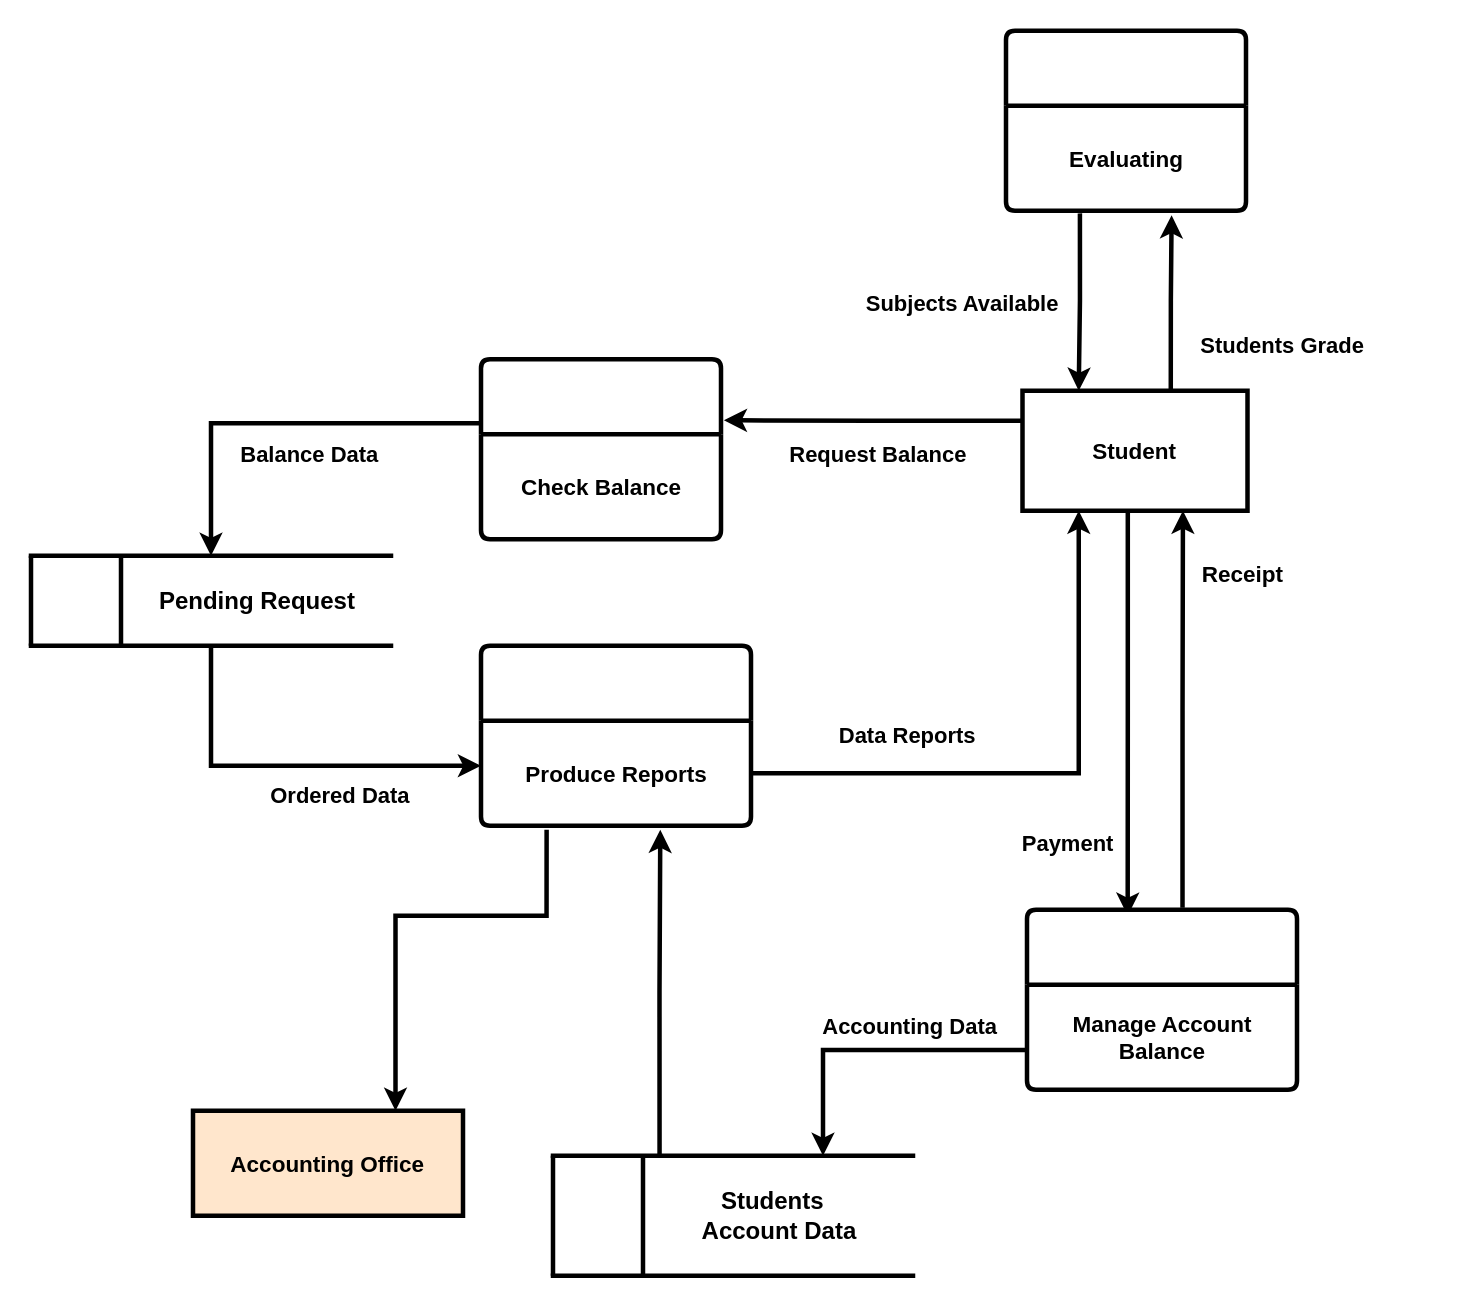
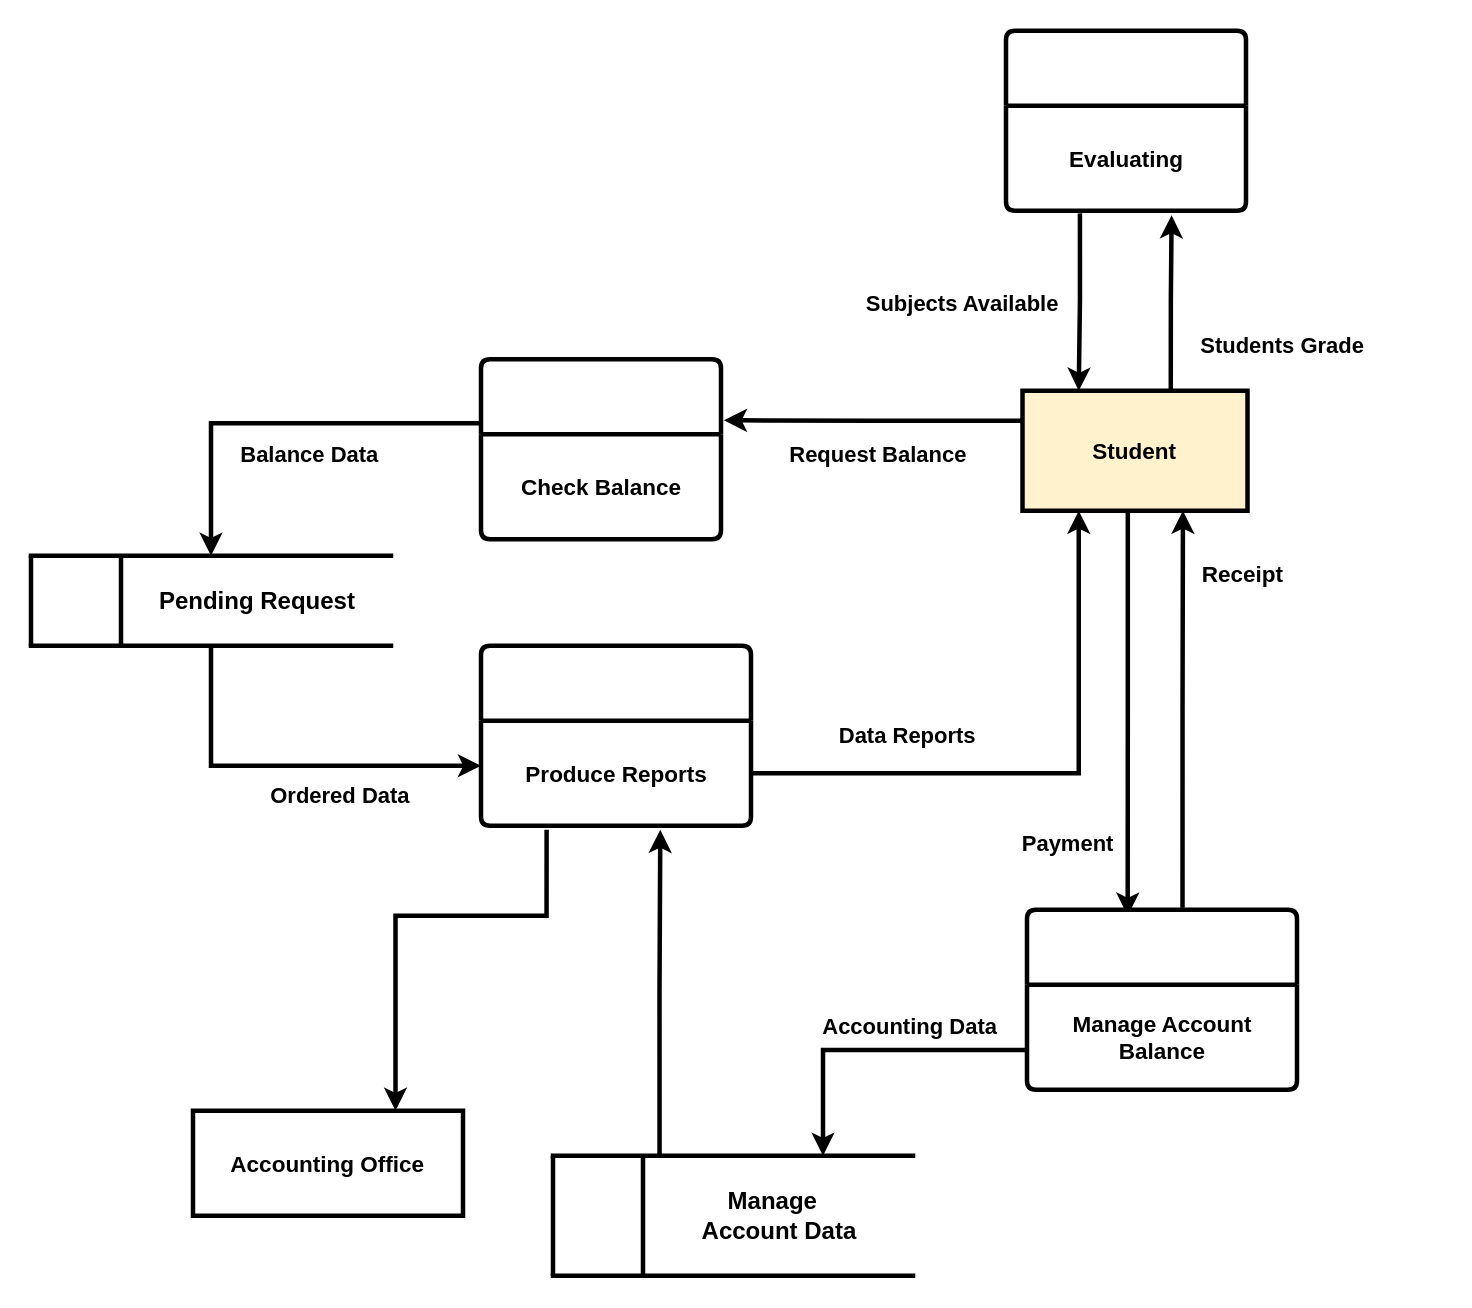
- <mxCell id="7" value="&lt;b&gt;&lt;font style=&quot;font-size: 15px;&quot;&gt;Student&lt;/font&gt;&lt;/b&gt;" style="rounded=0;whiteSpace=wrap;html=1;strokeWidth=3;" vertex="1" parent="1"><mxGeometry x="681" y="260" width="150" height="80" as="geometry" /></mxCell>
+ <mxCell id="7" value="&lt;b&gt;&lt;font style=&quot;font-size: 15px;&quot;&gt;Student&lt;/font&gt;&lt;/b&gt;" style="rounded=0;whiteSpace=wrap;html=1;strokeWidth=3;fillColor=#fff2cc;" vertex="1" parent="1"><mxGeometry x="681" y="260" width="150" height="80" as="geometry" /></mxCell>
- <mxCell id="32" value="&lt;b&gt;&lt;font style=&quot;font-size: 15px;&quot;&gt;Accounting Office&lt;/font&gt;&lt;/b&gt;" style="rounded=0;whiteSpace=wrap;html=1;strokeWidth=3;fillColor=#ffe6cc;" vertex="1" parent="1"><mxGeometry x="128" y="740" width="180" height="70" as="geometry" /></mxCell>
+ <mxCell id="32" value="&lt;b&gt;&lt;font style=&quot;font-size: 15px;&quot;&gt;Accounting Office&lt;/font&gt;&lt;/b&gt;" style="rounded=0;whiteSpace=wrap;html=1;strokeWidth=3;" vertex="1" parent="1"><mxGeometry x="128" y="740" width="180" height="70" as="geometry" /></mxCell>
- <mxCell id="34" value="&lt;span style=&quot;font-size: 16px;&quot;&gt;&lt;b&gt;&lt;span style=&quot;white-space: pre;&quot;&gt;&#09;&lt;/span&gt;&amp;nbsp; &amp;nbsp; Students&lt;br&gt;&amp;nbsp;&lt;span style=&quot;white-space: pre;&quot;&gt;&#09;&amp;nbsp;&lt;/span&gt;&amp;nbsp; &amp;nbsp; &amp;nbsp;Account Data&lt;br&gt;&lt;/b&gt;&lt;/span&gt;" style="shape=partialRectangle;whiteSpace=wrap;html=1;left=0;right=0;fillColor=none;strokeWidth=3;" vertex="1" parent="1"><mxGeometry x="368" y="770" width="240" height="80" as="geometry" /></mxCell>
+ <mxCell id="34" value="&lt;span style=&quot;font-size: 16px;&quot;&gt;&lt;b&gt;&lt;span style=&quot;white-space: pre;&quot;&gt;&#09;&lt;/span&gt;&amp;nbsp; &amp;nbsp; Manage&lt;br&gt;&amp;nbsp;&lt;span style=&quot;white-space: pre;&quot;&gt;&#09;&amp;nbsp;&lt;/span&gt;&amp;nbsp; &amp;nbsp; &amp;nbsp;Account Data&lt;br&gt;&lt;/b&gt;&lt;/span&gt;" style="shape=partialRectangle;whiteSpace=wrap;html=1;left=0;right=0;fillColor=none;strokeWidth=3;" vertex="1" parent="1"><mxGeometry x="368" y="770" width="240" height="80" as="geometry" /></mxCell>
